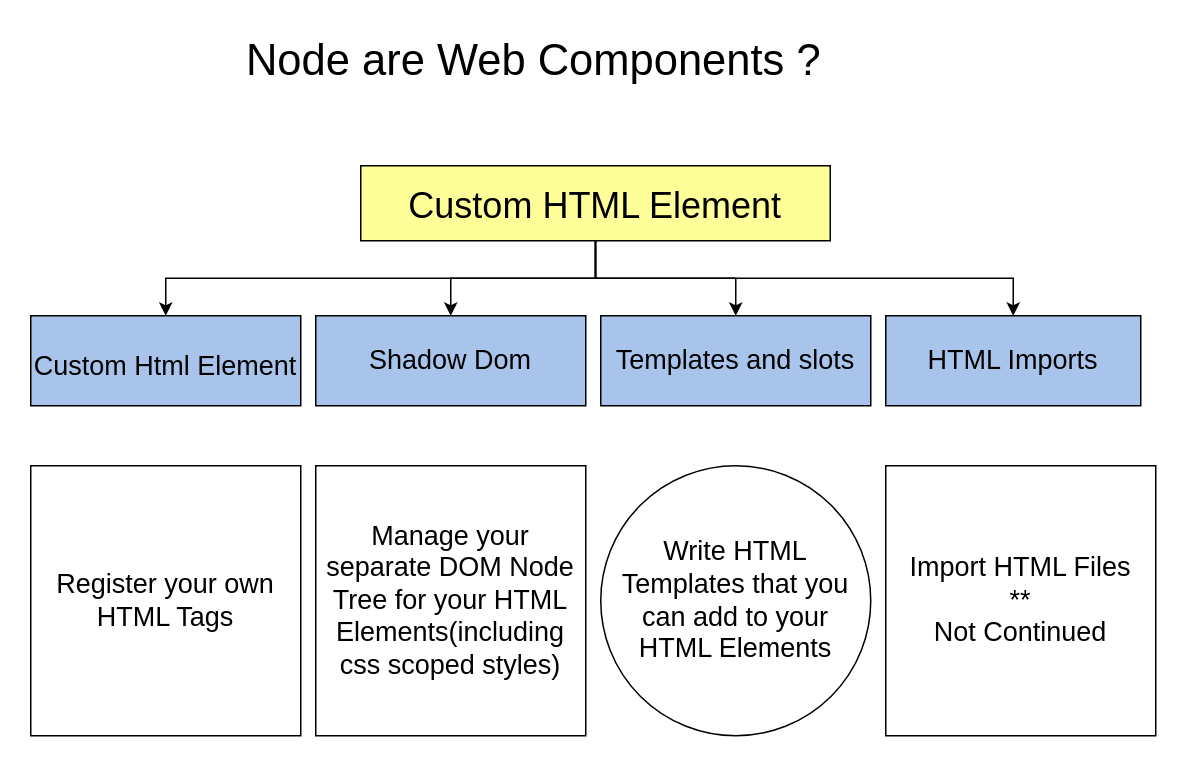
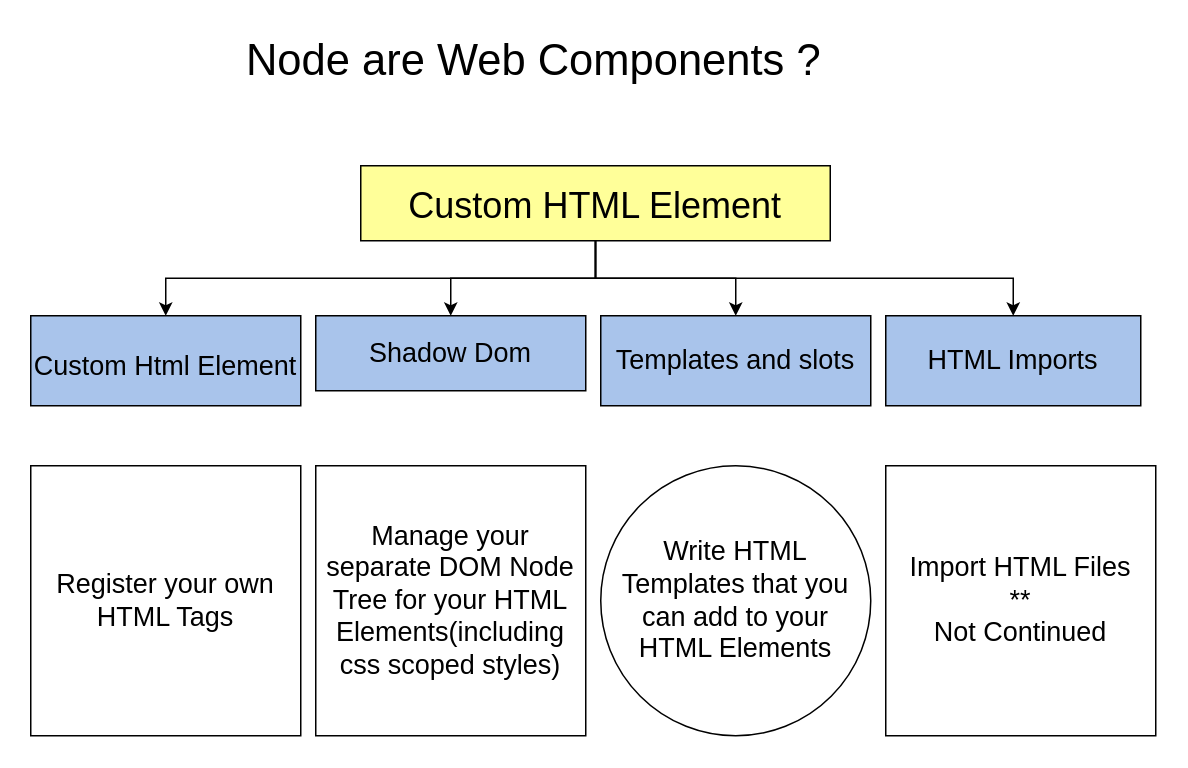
- <mxCell id="9" value="Shadow Dom" style="rounded=0;whiteSpace=wrap;html=1;labelBackgroundColor=none;fillColor=#A9C4EB;fontSize=18;" parent="1" vertex="1"><mxGeometry x="210" y="210" width="180" height="60" as="geometry" /></mxCell>
+ <mxCell id="9" value="Shadow Dom" style="rounded=0;whiteSpace=wrap;html=1;labelBackgroundColor=none;fillColor=#A9C4EB;fontSize=18;" parent="1" vertex="1"><mxGeometry x="210" y="210" width="180" height="50" as="geometry" /></mxCell>
